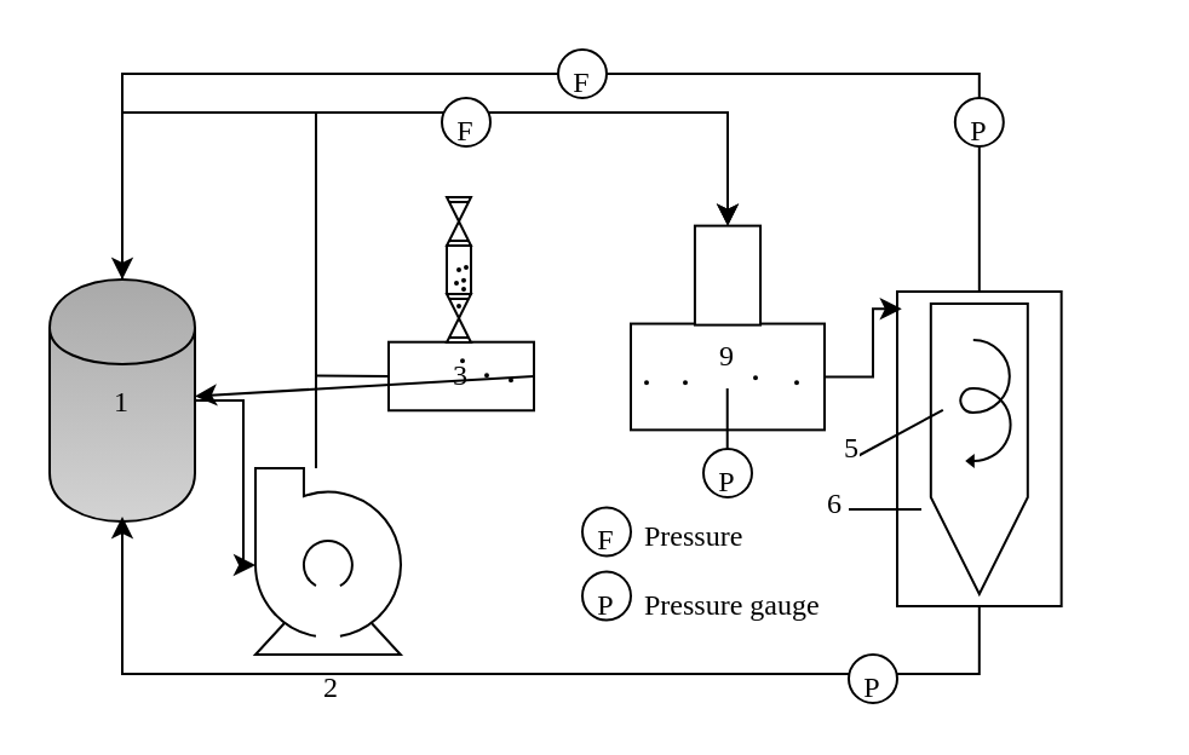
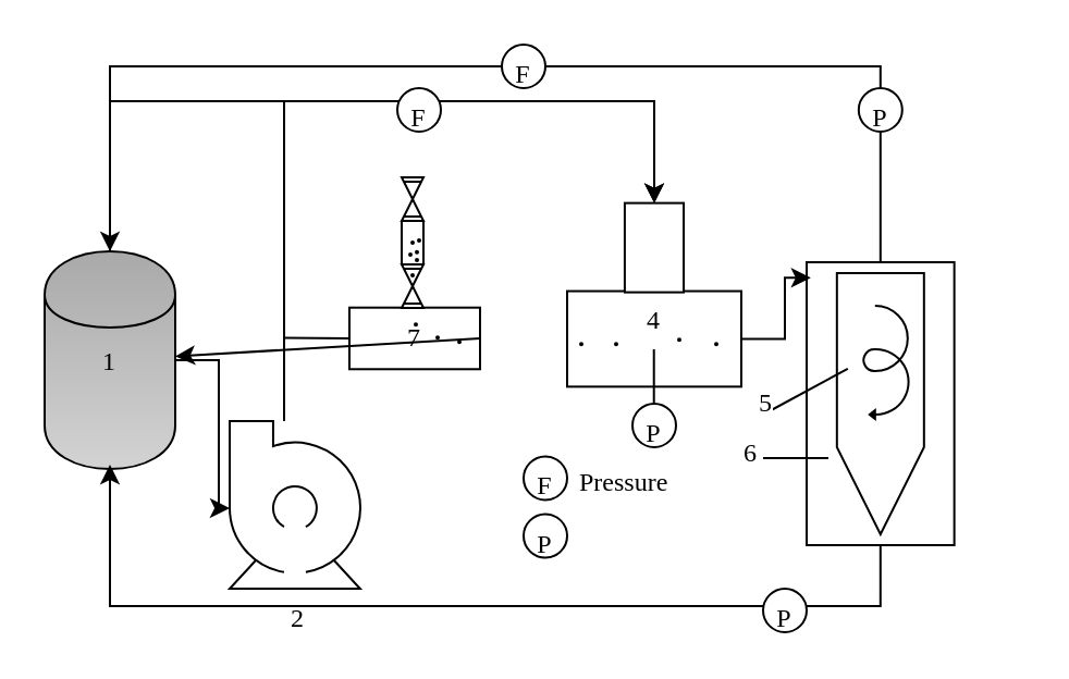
- <mxCell id="11" value="9" style="rounded=0;whiteSpace=wrap;html=1;dashed=0;pointerEvents=1;strokeColor=default;align=center;verticalAlign=top;fontFamily=Times New Roman;fontSize=12;fontColor=default;fillColor=default;" vertex="1" parent="10"><mxGeometry y="40.463" width="80" height="43.902" as="geometry" /></mxCell>
+ <mxCell id="11" value="4" style="rounded=0;whiteSpace=wrap;html=1;dashed=0;pointerEvents=1;strokeColor=default;align=center;verticalAlign=top;fontFamily=Times New Roman;fontSize=12;fontColor=default;fillColor=default;" vertex="1" parent="10"><mxGeometry y="40.463" width="80" height="43.902" as="geometry" /></mxCell>
- <mxCell id="15" value="3" style="rounded=0;whiteSpace=wrap;html=1;dashed=0;pointerEvents=1;strokeColor=default;align=center;verticalAlign=top;fontFamily=Times New Roman;fontSize=12;fontColor=default;fillColor=default;" vertex="1" parent="14"><mxGeometry y="26.077" width="60" height="28.293" as="geometry" /></mxCell>
+ <mxCell id="15" value="7" style="rounded=0;whiteSpace=wrap;html=1;dashed=0;pointerEvents=1;strokeColor=default;align=center;verticalAlign=top;fontFamily=Times New Roman;fontSize=12;fontColor=default;fillColor=default;" vertex="1" parent="14"><mxGeometry y="26.077" width="60" height="28.293" as="geometry" /></mxCell>
- <mxCell id="7" value="Pressure gauge" style="text;fillColor=none;strokeColor=none;fontFamily=Times New Roman;" vertex="1" parent="1"><mxGeometry x="264" y="235.75" width="100" height="20" as="geometry" /></mxCell>
